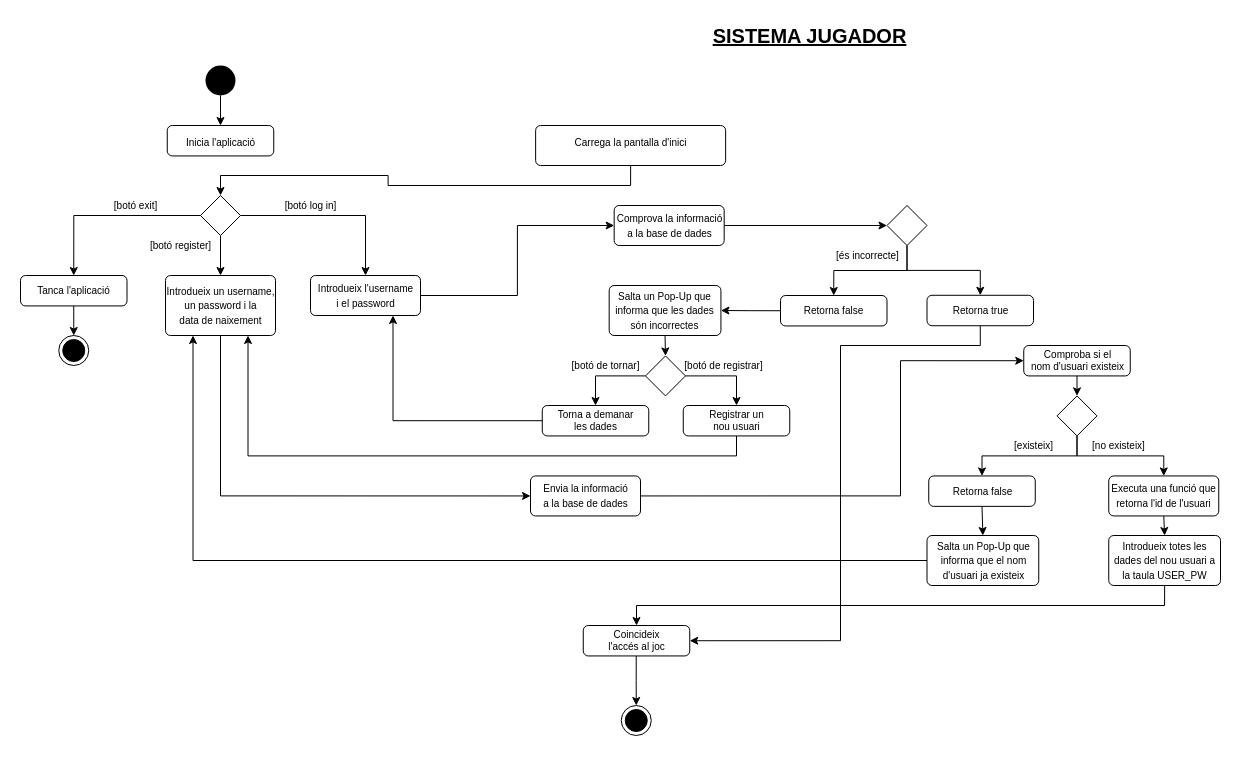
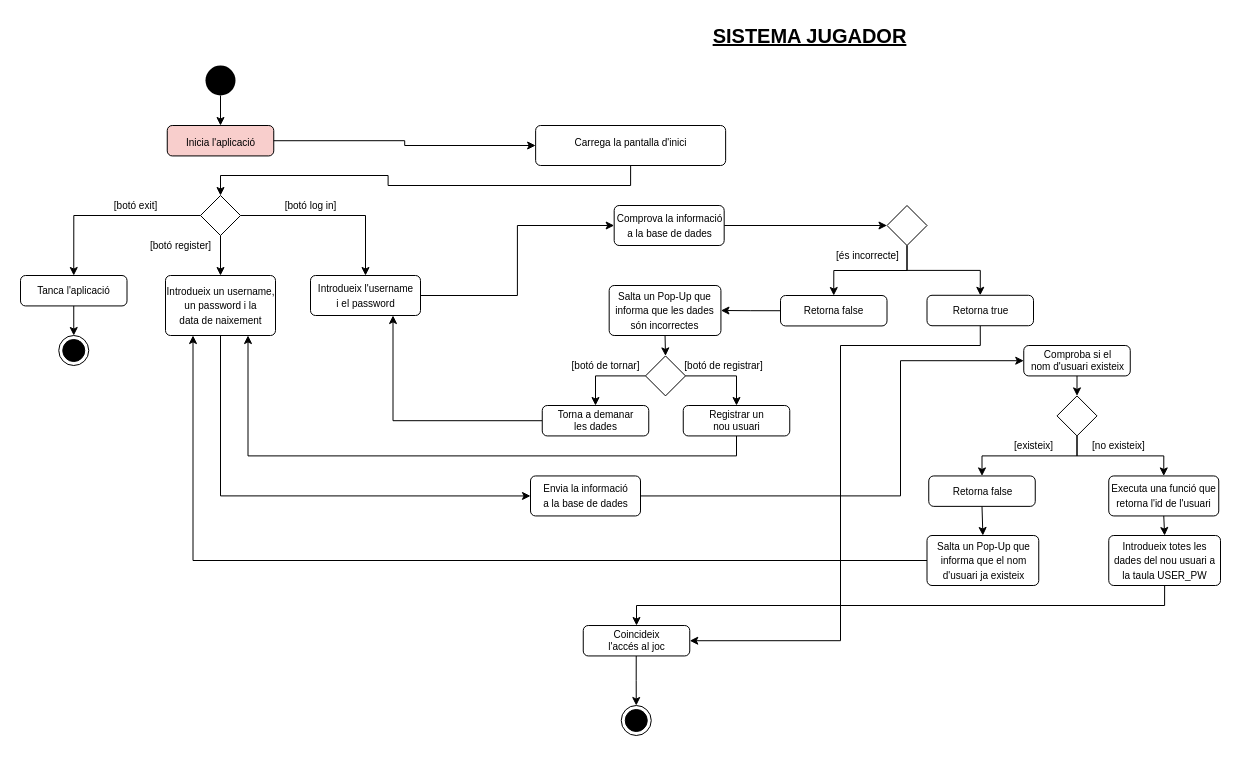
- <mxCell id="9" value="&lt;span style=&quot;font-size: 12px;&quot;&gt;&lt;sup&gt;Inicia l'aplicació&lt;/sup&gt;&lt;/span&gt;" style="html=1;align=center;verticalAlign=top;rounded=1;absoluteArcSize=1;arcSize=10;dashed=0;fontSize=20;" parent="1" vertex="1"><mxGeometry x="166.75" y="125" width="106.5" height="30.43" as="geometry" /></mxCell>
+ <mxCell id="9" value="&lt;span style=&quot;font-size: 12px;&quot;&gt;&lt;sup&gt;Inicia l'aplicació&lt;/sup&gt;&lt;/span&gt;" style="html=1;align=center;verticalAlign=top;rounded=1;absoluteArcSize=1;arcSize=10;dashed=0;fontSize=20;fillColor=#f8cecc;" parent="1" vertex="1"><mxGeometry x="166.75" y="125" width="106.5" height="30.43" as="geometry" /></mxCell>
+ <mxCell id="10" style="edgeStyle=orthogonalEdgeStyle;rounded=0;orthogonalLoop=1;jettySize=auto;html=1;exitX=0;exitY=0.5;exitDx=0;exitDy=0;entryX=1;entryY=0.5;entryDx=0;entryDy=0;fontSize=12;startArrow=classic;startFill=1;endArrow=none;endFill=0;" parent="1" source="12" target="9" edge="1"><mxGeometry relative="1" as="geometry" /></mxCell>
